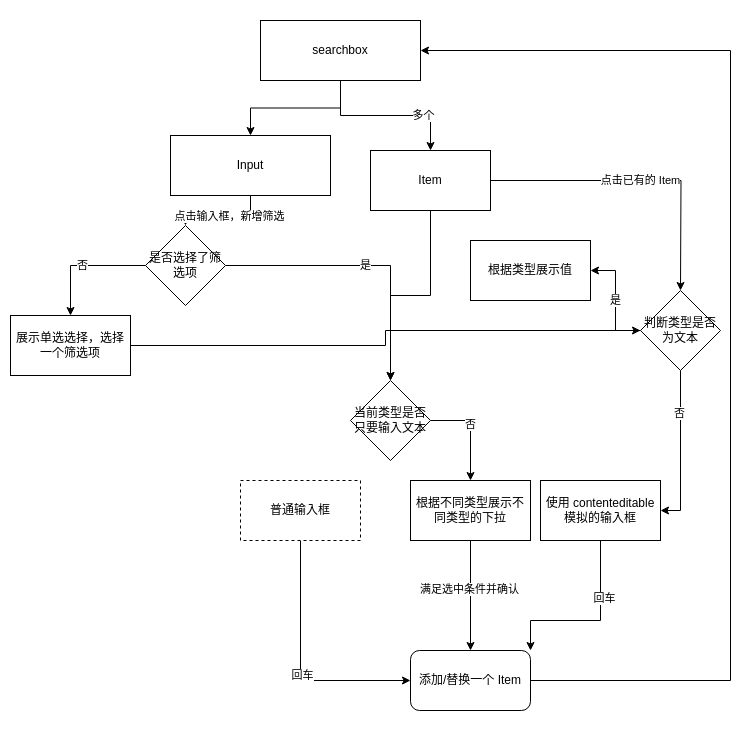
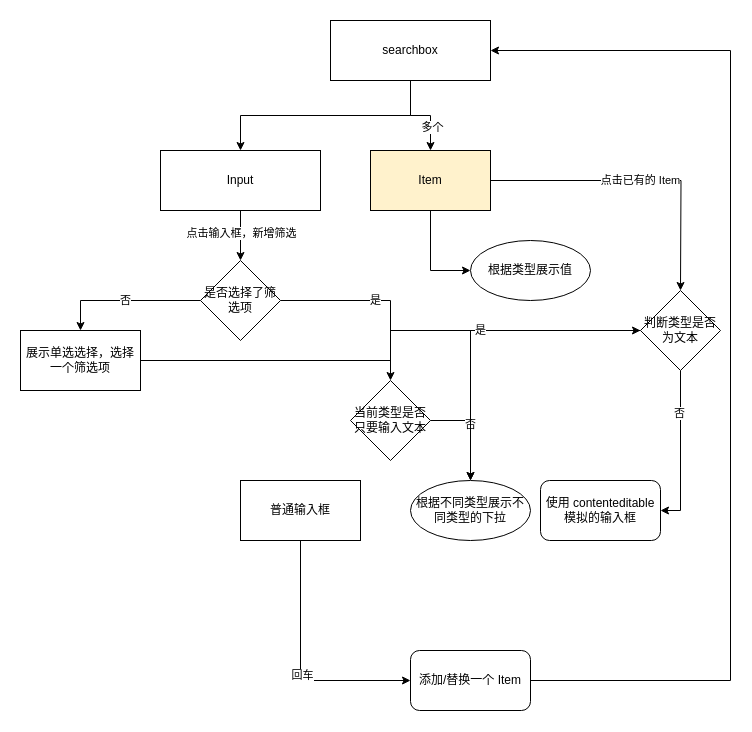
- <mxCell id="32" value="searchbox" style="rounded=0;whiteSpace=wrap;html=1;" vertex="1" parent="1"><mxGeometry x="260" y="20" width="160" height="60" as="geometry" /></mxCell>
+ <mxCell id="32" value="searchbox" style="rounded=0;whiteSpace=wrap;html=1;" vertex="1" parent="1"><mxGeometry x="330" y="20" width="160" height="60" as="geometry" /></mxCell>
- <mxCell id="7" value="Input" style="rounded=0;whiteSpace=wrap;html=1;" vertex="1" parent="1"><mxGeometry x="170" y="135" width="160" height="60" as="geometry" /></mxCell>
+ <mxCell id="7" value="Input" style="rounded=0;whiteSpace=wrap;html=1;" vertex="1" parent="1"><mxGeometry x="160" y="150" width="160" height="60" as="geometry" /></mxCell>
- <mxCell id="34" value="Item" style="rounded=0;whiteSpace=wrap;html=1;" vertex="1" parent="1"><mxGeometry x="370" y="150" width="120" height="60" as="geometry" /></mxCell>
+ <mxCell id="34" value="Item" style="rounded=0;whiteSpace=wrap;html=1;fillColor=#fff2cc;" vertex="1" parent="1"><mxGeometry x="370" y="150" width="120" height="60" as="geometry" /></mxCell>
- <mxCell id="10" value="是否选择了筛选项" style="rhombus;whiteSpace=wrap;html=1;" vertex="1" parent="1"><mxGeometry x="145" y="225" width="80" height="80" as="geometry" /></mxCell>
+ <mxCell id="10" value="是否选择了筛选项" style="rhombus;whiteSpace=wrap;html=1;" vertex="1" parent="1"><mxGeometry x="200" y="260" width="80" height="80" as="geometry" /></mxCell>
- <mxCell id="35" value="根据类型展示值" style="rounded=0;whiteSpace=wrap;html=1;" vertex="1" parent="1"><mxGeometry x="470" y="240" width="120" height="60" as="geometry" /></mxCell>
+ <mxCell id="35" value="根据类型展示值" style="ellipse;whiteSpace=wrap;html=1;" vertex="1" parent="1"><mxGeometry x="470" y="240" width="120" height="60" as="geometry" /></mxCell>
- <mxCell id="22" value="是" style="edgeStyle=orthogonalEdgeStyle;rounded=0;orthogonalLoop=1;jettySize=auto;html=1;exitX=0;exitY=0.5;exitDx=0;exitDy=0;" edge="1" parent="1" source="25" target="35"><mxGeometry relative="1" as="geometry" /></mxCell>
+ <mxCell id="22" value="是" style="edgeStyle=orthogonalEdgeStyle;rounded=0;orthogonalLoop=1;jettySize=auto;html=1;exitX=0;exitY=0.5;exitDx=0;exitDy=0;entryX=0.5;entryY=0;entryDx=0;entryDy=0;" edge="1" parent="1" source="25" target="19"><mxGeometry relative="1" as="geometry" /></mxCell>
- <mxCell id="33" style="edgeStyle=orthogonalEdgeStyle;rounded=0;orthogonalLoop=1;jettySize=auto;html=1;exitX=0.5;exitY=1;exitDx=0;exitDy=0;" edge="1" parent="1" source="34" target="13"><mxGeometry relative="1" as="geometry" /></mxCell>
+ <mxCell id="33" style="edgeStyle=orthogonalEdgeStyle;rounded=0;orthogonalLoop=1;jettySize=auto;html=1;exitX=0.5;exitY=1;exitDx=0;exitDy=0;entryX=0;entryY=0.5;entryDx=0;entryDy=0;" edge="1" parent="1" source="34" target="35"><mxGeometry relative="1" as="geometry" /></mxCell>
- <mxCell id="9" value="展示单选选择，选择一个筛选项" style="rounded=0;whiteSpace=wrap;html=1;" vertex="1" parent="1"><mxGeometry x="10" y="315" width="120" height="60" as="geometry" /></mxCell>
+ <mxCell id="9" value="展示单选选择，选择一个筛选项" style="rounded=0;whiteSpace=wrap;html=1;" vertex="1" parent="1"><mxGeometry x="20" y="330" width="120" height="60" as="geometry" /></mxCell>
- <mxCell id="16" value="普通输入框" style="rounded=0;whiteSpace=wrap;html=1;dashed=1;" vertex="1" parent="1"><mxGeometry x="240" y="480" width="120" height="60" as="geometry" /></mxCell>
+ <mxCell id="16" value="普通输入框" style="rounded=0;whiteSpace=wrap;html=1;" vertex="1" parent="1"><mxGeometry x="240" y="480" width="120" height="60" as="geometry" /></mxCell>
- <mxCell id="19" value="根据不同类型展示不同类型的下拉" style="rounded=0;whiteSpace=wrap;html=1;" vertex="1" parent="1"><mxGeometry x="410" y="480" width="120" height="60" as="geometry" /></mxCell>
+ <mxCell id="19" value="根据不同类型展示不同类型的下拉" style="ellipse;whiteSpace=wrap;html=1;" vertex="1" parent="1"><mxGeometry x="410" y="480" width="120" height="60" as="geometry" /></mxCell>
- <mxCell id="28" value="使用 contenteditable 模拟的输入框" style="rounded=0;whiteSpace=wrap;html=1;" vertex="1" parent="1"><mxGeometry x="540" y="480" width="120" height="60" as="geometry" /></mxCell>
+ <mxCell id="28" value="使用 contenteditable 模拟的输入框" style="whiteSpace=wrap;html=1;rounded=1;" vertex="1" parent="1"><mxGeometry x="540" y="480" width="120" height="60" as="geometry" /></mxCell>
- <mxCell id="17" style="edgeStyle=orthogonalEdgeStyle;rounded=0;orthogonalLoop=1;jettySize=auto;html=1;exitX=0.5;exitY=1;exitDx=0;exitDy=0;" edge="1" parent="1" source="19" target="21"><mxGeometry relative="1" as="geometry" /></mxCell>
- <mxCell id="18" value="满足选中条件并确认" style="edgeLabel;html=1;align=center;verticalAlign=middle;resizable=0;points=[];" vertex="1" connectable="0" parent="17"><mxGeometry x="-0.119" y="-2" relative="1" as="geometry"><mxPoint as="offset" /></mxGeometry></mxCell>
- <mxCell id="26" style="edgeStyle=orthogonalEdgeStyle;rounded=0;orthogonalLoop=1;jettySize=auto;html=1;exitX=0.5;exitY=1;exitDx=0;exitDy=0;entryX=1;entryY=0;entryDx=0;entryDy=0;" edge="1" parent="1" source="28" target="21"><mxGeometry relative="1" as="geometry"><Array as="points"><mxPoint x="600" y="620" /><mxPoint x="530" y="620" /></Array></mxGeometry></mxCell>
- <mxCell id="27" value="回车" style="edgeLabel;html=1;align=center;verticalAlign=middle;resizable=0;points=[];" vertex="1" connectable="0" parent="26"><mxGeometry x="-0.371" y="3" relative="1" as="geometry"><mxPoint as="offset" /></mxGeometry></mxCell>
